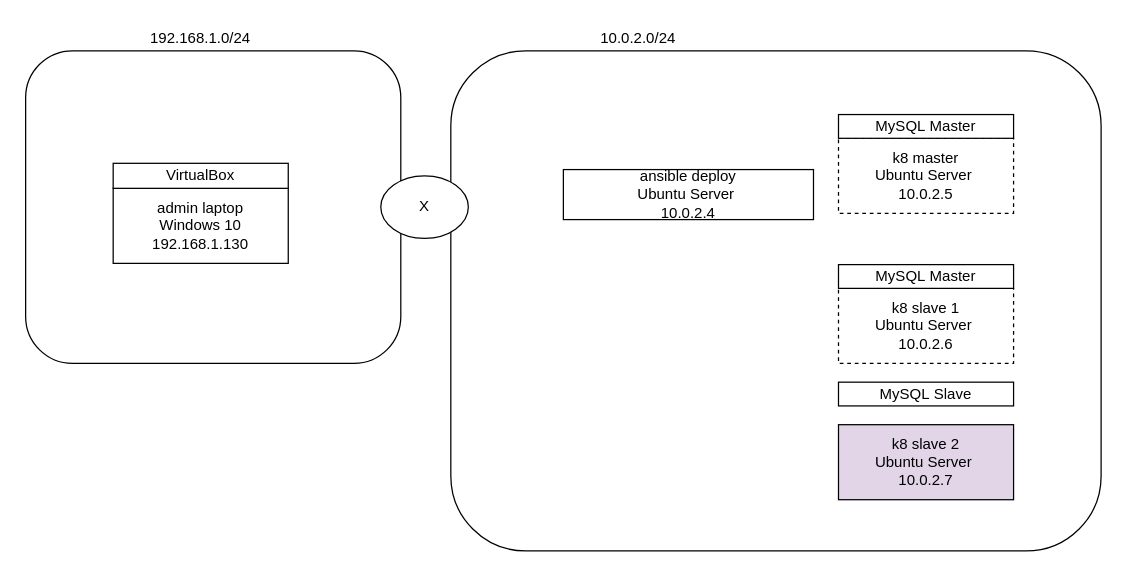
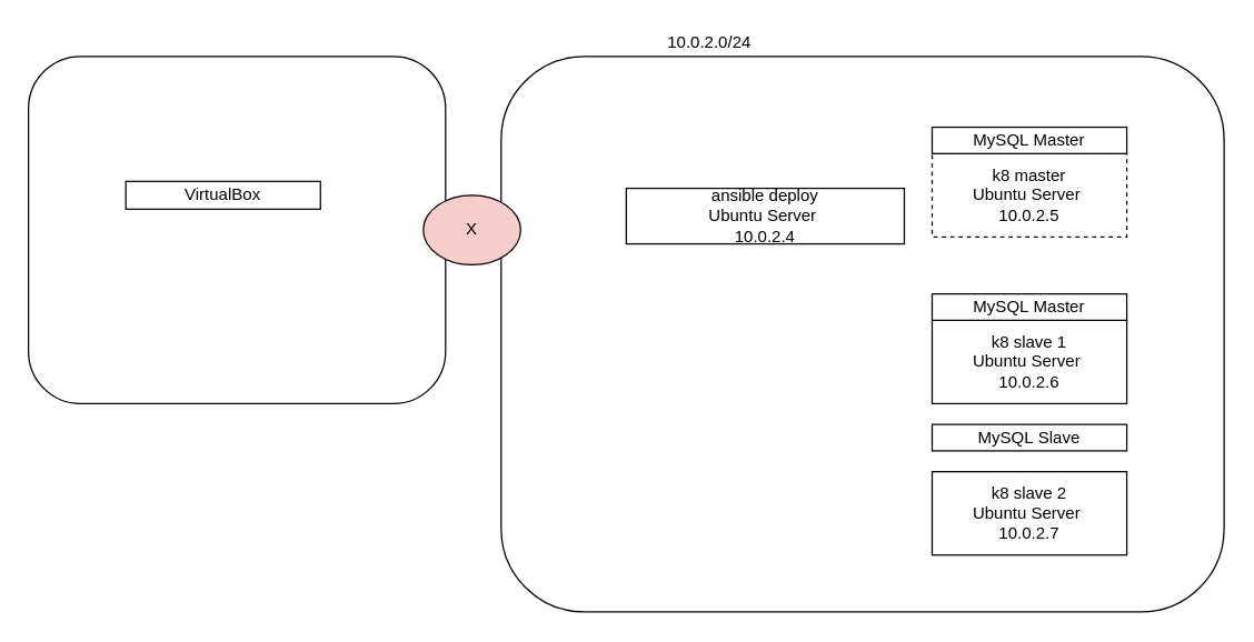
- <mxCell id="5" value="192.168.1.0/24" style="text;html=1;strokeColor=none;fillColor=none;align=center;verticalAlign=middle;whiteSpace=wrap;rounded=0;" vertex="1" parent="1"><mxGeometry x="40" y="20" width="240" height="20" as="geometry" /></mxCell>
- <mxCell id="4" value="X" style="ellipse;whiteSpace=wrap;html=1;" vertex="1" parent="1"><mxGeometry x="304" y="140" width="70" height="50" as="geometry" /></mxCell>
+ <mxCell id="4" value="X" style="ellipse;whiteSpace=wrap;html=1;fillColor=#f8cecc;" vertex="1" parent="1"><mxGeometry x="304" y="140" width="70" height="50" as="geometry" /></mxCell>
- <mxCell id="14" value="admin laptop&lt;br&gt;Windows 10&lt;br&gt;192.168.1.130" style="rounded=0;whiteSpace=wrap;html=1;" vertex="1" parent="1"><mxGeometry x="90" y="150" width="140" height="60" as="geometry" /></mxCell>
- <mxCell id="8" value="k8 slave 1&lt;br&gt;Ubuntu Server&amp;nbsp;&lt;br&gt;10.0.2.6" style="rounded=0;whiteSpace=wrap;html=1;dashed=1;" vertex="1" parent="1"><mxGeometry x="670" y="230" width="140" height="60" as="geometry" /></mxCell>
+ <mxCell id="8" value="k8 slave 1&lt;br&gt;Ubuntu Server&amp;nbsp;&lt;br&gt;10.0.2.6" style="rounded=0;whiteSpace=wrap;html=1;" vertex="1" parent="1"><mxGeometry x="670" y="230" width="140" height="60" as="geometry" /></mxCell>
- <mxCell id="9" value="k8 slave 2&lt;br&gt;Ubuntu Server&amp;nbsp;&lt;br&gt;10.0.2.7" style="rounded=0;whiteSpace=wrap;html=1;fillColor=#e1d5e7;" vertex="1" parent="1"><mxGeometry x="670" y="339" width="140" height="60" as="geometry" /></mxCell>
+ <mxCell id="9" value="k8 slave 2&lt;br&gt;Ubuntu Server&amp;nbsp;&lt;br&gt;10.0.2.7" style="rounded=0;whiteSpace=wrap;html=1;" vertex="1" parent="1"><mxGeometry x="670" y="339" width="140" height="60" as="geometry" /></mxCell>
